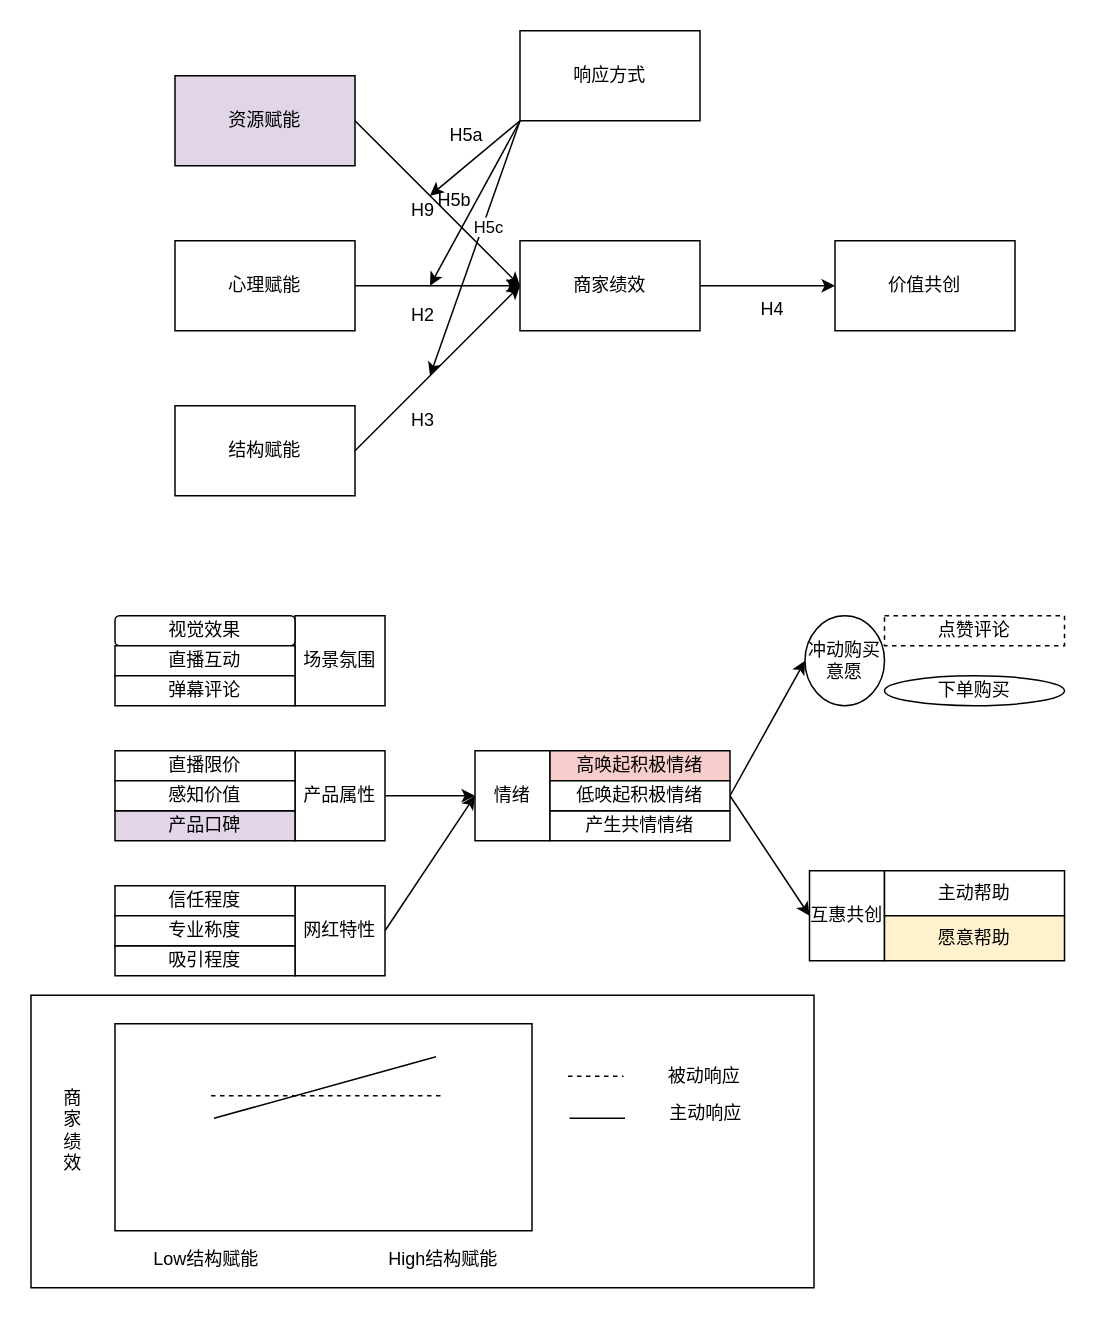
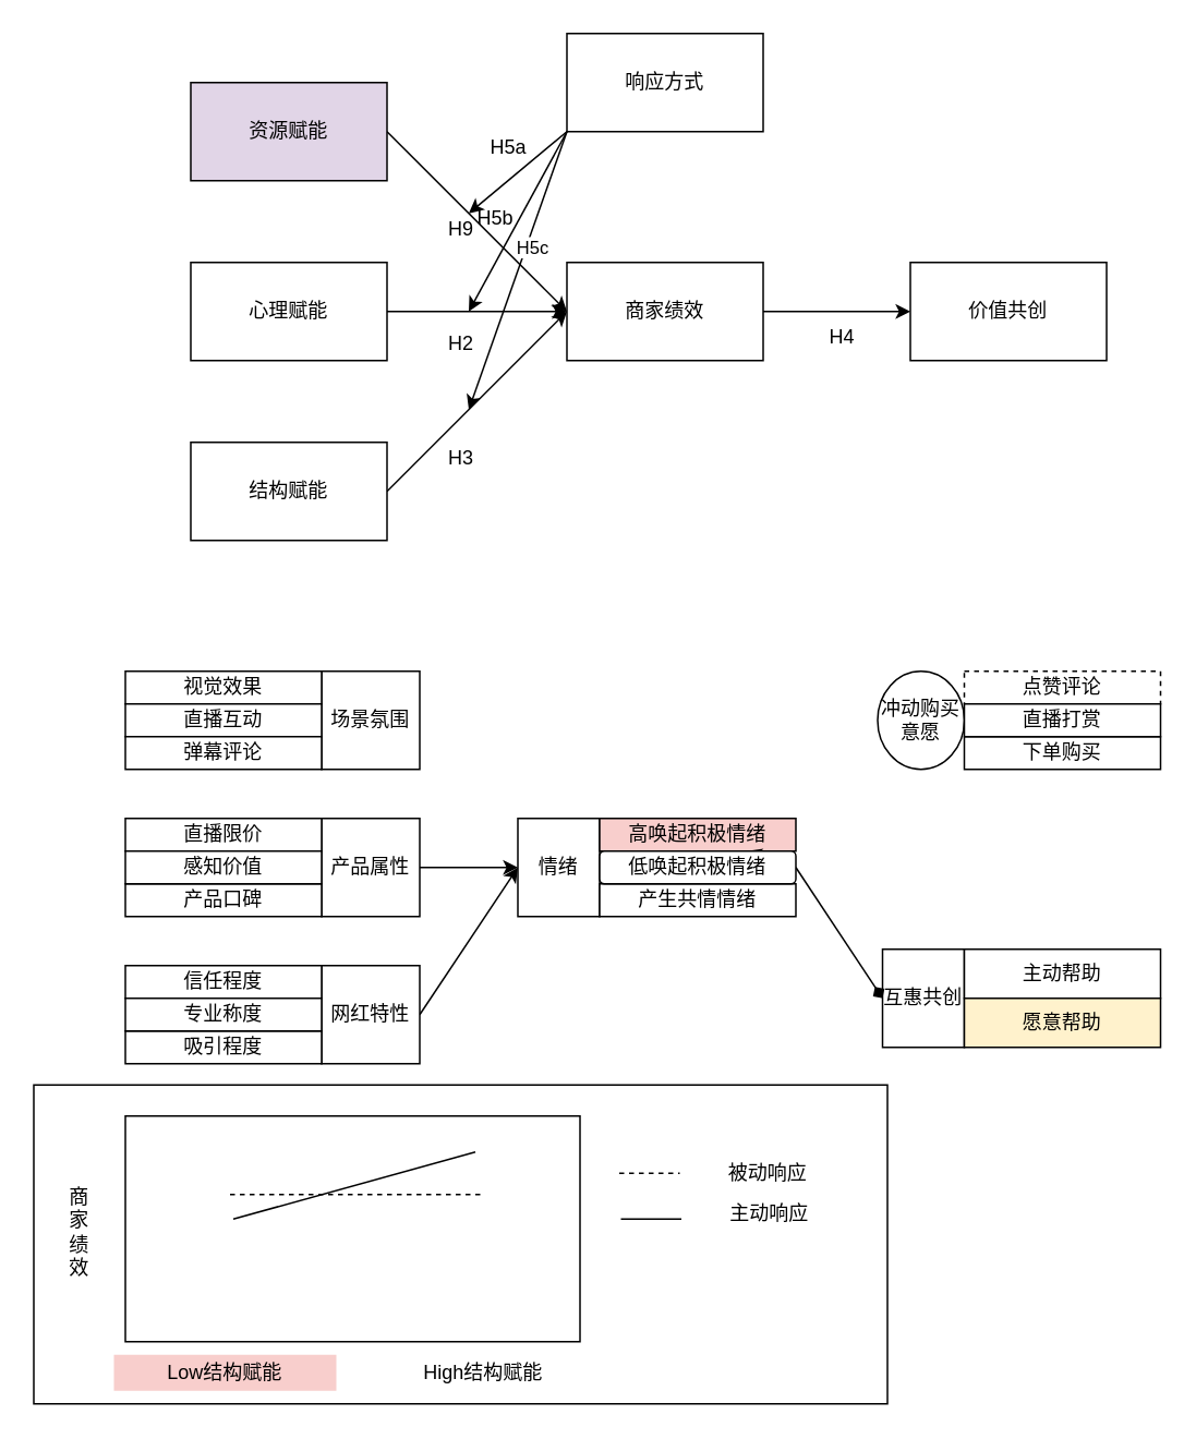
- <mxCell id="25" value="视觉效果" style="whiteSpace=wrap;html=1;rounded=1;" parent="1" vertex="1"><mxGeometry x="76" y="410" width="120" height="20" as="geometry" /></mxCell>
+ <mxCell id="25" value="视觉效果" style="rounded=0;whiteSpace=wrap;html=1;" parent="1" vertex="1"><mxGeometry x="76" y="410" width="120" height="20" as="geometry" /></mxCell>
+ <mxCell id="49" value="直播打赏" style="rounded=0;whiteSpace=wrap;html=1;" parent="1" vertex="1"><mxGeometry x="589" y="430" width="120" height="20" as="geometry" /></mxCell>
- <mxCell id="48" value="下单购买" style="ellipse;whiteSpace=wrap;html=1;" parent="1" vertex="1"><mxGeometry x="589" y="450" width="120" height="20" as="geometry" /></mxCell>
+ <mxCell id="48" value="下单购买" style="rounded=0;whiteSpace=wrap;html=1;" parent="1" vertex="1"><mxGeometry x="589" y="450" width="120" height="20" as="geometry" /></mxCell>
- <mxCell id="35" style="edgeStyle=none;rounded=0;orthogonalLoop=1;jettySize=auto;html=1;exitX=1;exitY=0.5;exitDx=0;exitDy=0;entryX=0;entryY=0.5;entryDx=0;entryDy=0;" parent="1" source="37" target="27" edge="1"><mxGeometry relative="1" as="geometry" /></mxCell>
+ <mxCell id="35" style="edgeStyle=none;rounded=0;orthogonalLoop=1;jettySize=auto;html=1;exitX=1;exitY=0.5;exitDx=0;exitDy=0;" parent="1" source="37" target="33" edge="1"><mxGeometry relative="1" as="geometry" /></mxCell>
- <mxCell id="37" value="低唤起积极情绪" style="rounded=0;whiteSpace=wrap;html=1;" parent="1" vertex="1"><mxGeometry x="366" y="520" width="120" height="20" as="geometry" /></mxCell>
+ <mxCell id="37" value="低唤起积极情绪" style="whiteSpace=wrap;html=1;rounded=1;" parent="1" vertex="1"><mxGeometry x="366" y="520" width="120" height="20" as="geometry" /></mxCell>
- <mxCell id="38" value="产品口碑" style="rounded=0;whiteSpace=wrap;html=1;fillColor=#e1d5e7;" parent="1" vertex="1"><mxGeometry x="76" y="540" width="120" height="20" as="geometry" /></mxCell>
+ <mxCell id="38" value="产品口碑" style="rounded=0;whiteSpace=wrap;html=1;" parent="1" vertex="1"><mxGeometry x="76" y="540" width="120" height="20" as="geometry" /></mxCell>
- <mxCell id="36" style="edgeStyle=none;rounded=0;orthogonalLoop=1;jettySize=auto;html=1;exitX=1;exitY=0.5;exitDx=0;exitDy=0;entryX=0;entryY=0.5;entryDx=0;entryDy=0;" parent="1" source="37" target="34" edge="1"><mxGeometry relative="1" as="geometry" /></mxCell>
+ <mxCell id="36" style="edgeStyle=none;rounded=0;orthogonalLoop=1;jettySize=auto;html=1;exitX=1;exitY=0.5;exitDx=0;exitDy=0;entryX=0;entryY=0.5;entryDx=0;entryDy=0;endArrow=diamond;" parent="1" source="37" target="34" edge="1"><mxGeometry relative="1" as="geometry" /></mxCell>
- <mxCell id="51" value="Low结构赋能" style="rounded=0;whiteSpace=wrap;html=1;strokeColor=none;" parent="1" vertex="1"><mxGeometry x="69" y="828" width="136" height="22" as="geometry" /></mxCell>
+ <mxCell id="51" value="Low结构赋能" style="rounded=0;whiteSpace=wrap;html=1;strokeColor=none;fillColor=#f8cecc;" parent="1" vertex="1"><mxGeometry x="69" y="828" width="136" height="22" as="geometry" /></mxCell>
